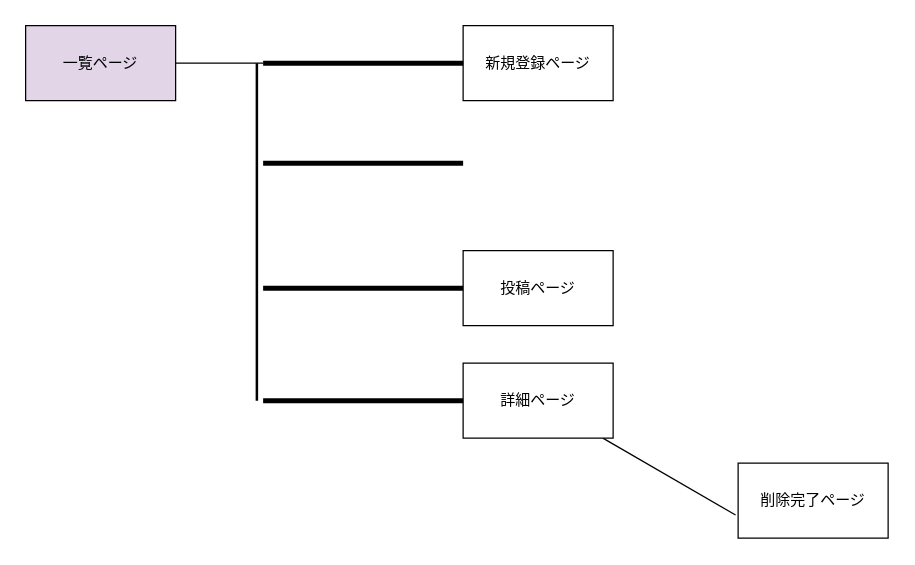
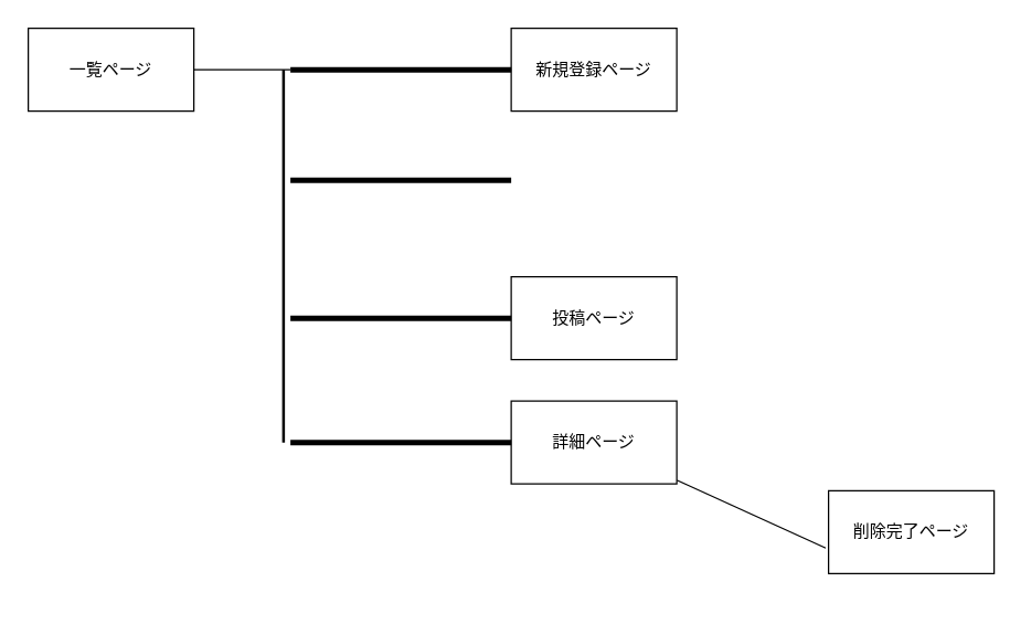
- <mxCell id="3" value="一覧ページ" style="rounded=0;whiteSpace=wrap;html=1;fillColor=#e1d5e7;" vertex="1" parent="1"><mxGeometry x="20" y="20" width="120" height="60" as="geometry" /></mxCell>
+ <mxCell id="3" value="一覧ページ" style="rounded=0;whiteSpace=wrap;html=1;" vertex="1" parent="1"><mxGeometry x="20" y="20" width="120" height="60" as="geometry" /></mxCell>
- <mxCell id="8" value="削除完了ページ" style="rounded=0;whiteSpace=wrap;html=1;" vertex="1" parent="1"><mxGeometry x="590" y="370" width="120" height="60" as="geometry" /></mxCell>
+ <mxCell id="8" value="削除完了ページ" style="rounded=0;whiteSpace=wrap;html=1;" vertex="1" parent="1"><mxGeometry x="600" y="355" width="120" height="60" as="geometry" /></mxCell>
